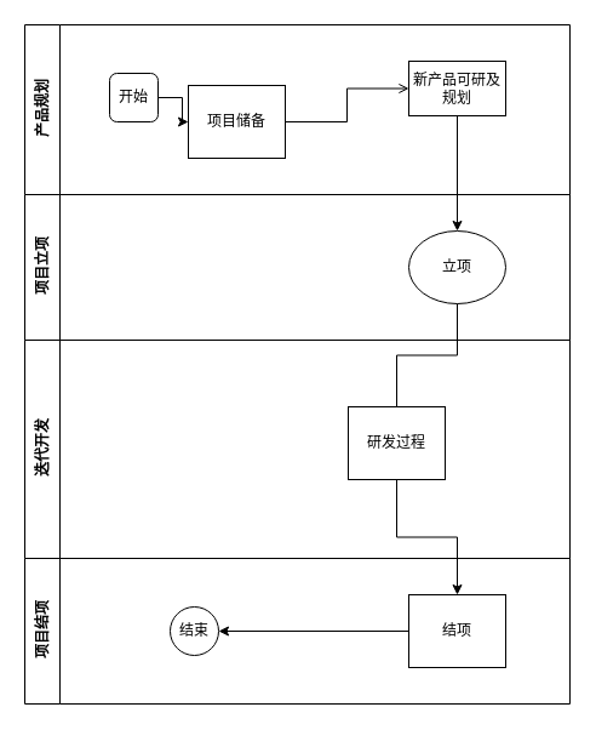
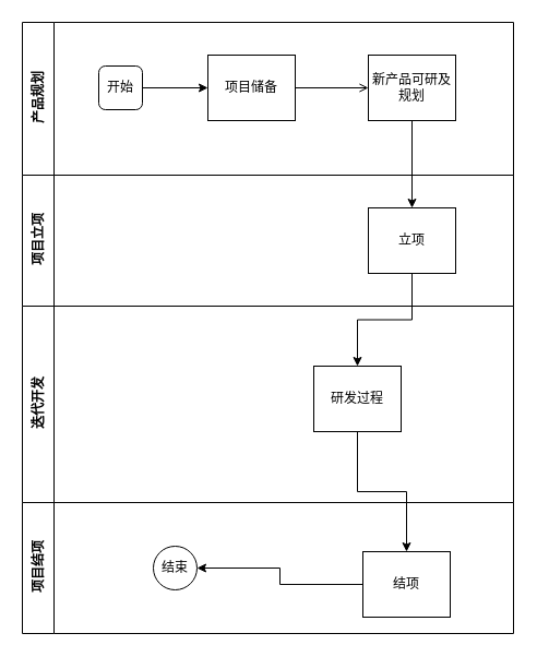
- <mxCell id="7" value="新产品可研及规划" style="rounded=0;whiteSpace=wrap;html=1;fontFamily=Helvetica;fontSize=12;fontColor=#000000;align=center;" parent="2" vertex="1"><mxGeometry x="317" y="30" width="80" height="45" as="geometry" /></mxCell>
+ <mxCell id="7" value="新产品可研及规划" style="rounded=0;whiteSpace=wrap;html=1;fontFamily=Helvetica;fontSize=12;fontColor=#000000;align=center;" parent="2" vertex="1"><mxGeometry x="317" y="30" width="80" height="60" as="geometry" /></mxCell>
- <mxCell id="6" value="项目储备" style="rounded=0;whiteSpace=wrap;html=1;fontFamily=Helvetica;fontSize=12;fontColor=#000000;align=center;" parent="2" vertex="1"><mxGeometry x="135" y="50" width="80" height="60" as="geometry" /></mxCell>
+ <mxCell id="6" value="项目储备" style="rounded=0;whiteSpace=wrap;html=1;fontFamily=Helvetica;fontSize=12;fontColor=#000000;align=center;" parent="2" vertex="1"><mxGeometry x="170" y="30" width="80" height="60" as="geometry" /></mxCell>
- <mxCell id="9" value="立项" style="ellipse;whiteSpace=wrap;html=1;fontFamily=Helvetica;fontSize=12;fontColor=#000000;align=center;" parent="8" vertex="1"><mxGeometry x="317" y="30" width="80" height="60" as="geometry" /></mxCell>
+ <mxCell id="9" value="立项" style="rounded=0;whiteSpace=wrap;html=1;fontFamily=Helvetica;fontSize=12;fontColor=#000000;align=center;" parent="8" vertex="1"><mxGeometry x="317" y="30" width="80" height="60" as="geometry" /></mxCell>
- <mxCell id="17" value="" style="edgeStyle=orthogonalEdgeStyle;rounded=0;orthogonalLoop=1;jettySize=auto;html=1;endArrow=none;" edge="1" parent="1" source="9" target="11"><mxGeometry relative="1" as="geometry" /></mxCell>
+ <mxCell id="17" value="" style="edgeStyle=orthogonalEdgeStyle;rounded=0;orthogonalLoop=1;jettySize=auto;html=1;" edge="1" parent="1" source="9" target="11"><mxGeometry relative="1" as="geometry" /></mxCell>
- <mxCell id="14" value="结项" style="rounded=0;whiteSpace=wrap;html=1;fontFamily=Helvetica;fontSize=12;fontColor=#000000;align=center;" parent="12" vertex="1"><mxGeometry x="317" y="30" width="80" height="60" as="geometry" /></mxCell>
+ <mxCell id="14" value="结项" style="rounded=0;whiteSpace=wrap;html=1;fontFamily=Helvetica;fontSize=12;fontColor=#000000;align=center;" parent="12" vertex="1"><mxGeometry x="312" y="45" width="80" height="60" as="geometry" /></mxCell>
